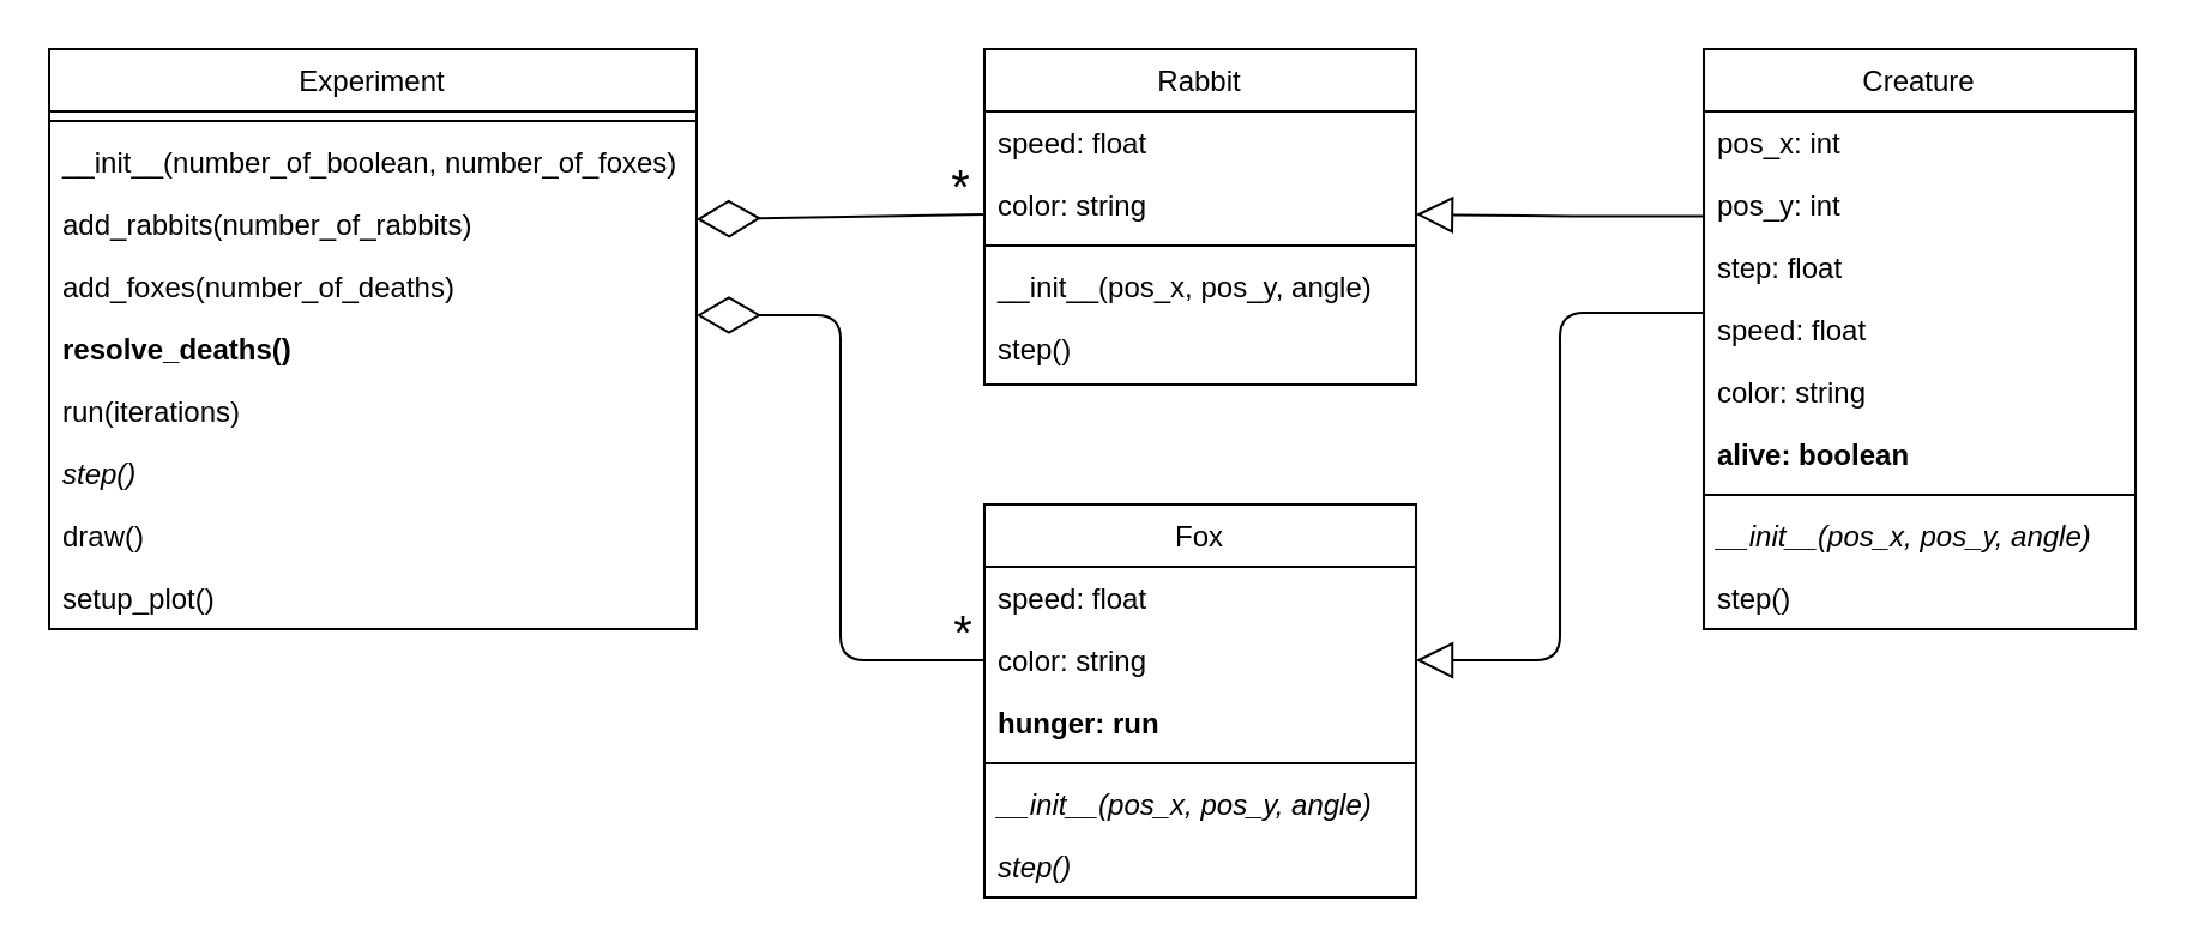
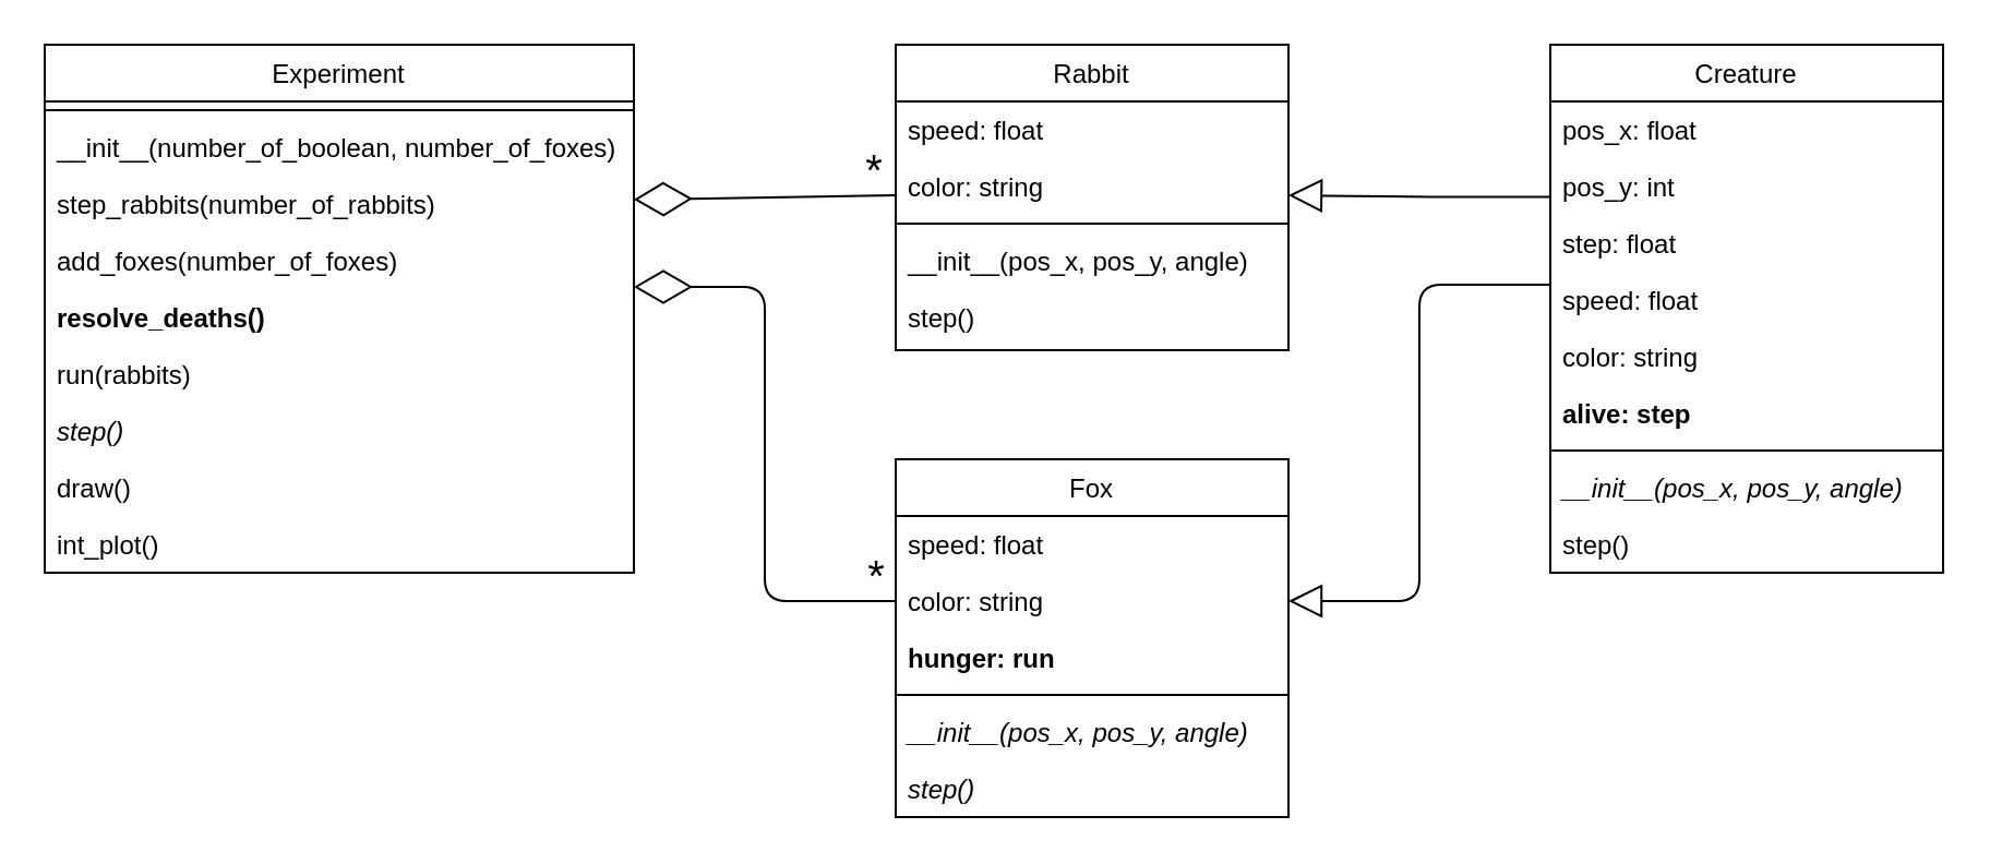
- <mxCell id="30" value="pos_x: int" style="text;align=left;verticalAlign=top;spacingLeft=4;spacingRight=4;overflow=hidden;rotatable=0;points=[[0,0.5],[1,0.5]];portConstraint=eastwest;" vertex="1" parent="29"><mxGeometry y="26" width="180" height="26" as="geometry" /></mxCell>
+ <mxCell id="30" value="pos_x: float" style="text;align=left;verticalAlign=top;spacingLeft=4;spacingRight=4;overflow=hidden;rotatable=0;points=[[0,0.5],[1,0.5]];portConstraint=eastwest;" vertex="1" parent="29"><mxGeometry y="26" width="180" height="26" as="geometry" /></mxCell>
- <mxCell id="5" value="add_rabbits(number_of_rabbits)" style="text;align=left;verticalAlign=top;spacingLeft=4;spacingRight=4;overflow=hidden;rotatable=0;points=[[0,0.5],[1,0.5]];portConstraint=eastwest;" vertex="1" parent="2"><mxGeometry y="60" width="270" height="26" as="geometry" /></mxCell>
+ <mxCell id="5" value="step_rabbits(number_of_rabbits)" style="text;align=left;verticalAlign=top;spacingLeft=4;spacingRight=4;overflow=hidden;rotatable=0;points=[[0,0.5],[1,0.5]];portConstraint=eastwest;" vertex="1" parent="2"><mxGeometry y="60" width="270" height="26" as="geometry" /></mxCell>
- <mxCell id="6" value="add_foxes(number_of_deaths)" style="text;align=left;verticalAlign=top;spacingLeft=4;spacingRight=4;overflow=hidden;rotatable=0;points=[[0,0.5],[1,0.5]];portConstraint=eastwest;" vertex="1" parent="2"><mxGeometry y="86" width="270" height="26" as="geometry" /></mxCell>
+ <mxCell id="6" value="add_foxes(number_of_foxes)" style="text;align=left;verticalAlign=top;spacingLeft=4;spacingRight=4;overflow=hidden;rotatable=0;points=[[0,0.5],[1,0.5]];portConstraint=eastwest;" vertex="1" parent="2"><mxGeometry y="86" width="270" height="26" as="geometry" /></mxCell>
- <mxCell id="8" value="run(iterations)" style="text;align=left;verticalAlign=top;spacingLeft=4;spacingRight=4;overflow=hidden;rotatable=0;points=[[0,0.5],[1,0.5]];portConstraint=eastwest;" vertex="1" parent="2"><mxGeometry y="138" width="270" height="26" as="geometry" /></mxCell>
+ <mxCell id="8" value="run(rabbits)" style="text;align=left;verticalAlign=top;spacingLeft=4;spacingRight=4;overflow=hidden;rotatable=0;points=[[0,0.5],[1,0.5]];portConstraint=eastwest;" vertex="1" parent="2"><mxGeometry y="138" width="270" height="26" as="geometry" /></mxCell>
- <mxCell id="35" value="alive: boolean" style="text;align=left;verticalAlign=top;spacingLeft=4;spacingRight=4;overflow=hidden;rotatable=0;points=[[0,0.5],[1,0.5]];portConstraint=eastwest;rounded=0;shadow=0;html=0;fontStyle=1" vertex="1" parent="29"><mxGeometry y="156" width="180" height="26" as="geometry" /></mxCell>
+ <mxCell id="35" value="alive: step" style="text;align=left;verticalAlign=top;spacingLeft=4;spacingRight=4;overflow=hidden;rotatable=0;points=[[0,0.5],[1,0.5]];portConstraint=eastwest;rounded=0;shadow=0;html=0;fontStyle=1" vertex="1" parent="29"><mxGeometry y="156" width="180" height="26" as="geometry" /></mxCell>
- <mxCell id="11" value="setup_plot()" style="text;align=left;verticalAlign=top;spacingLeft=4;spacingRight=4;overflow=hidden;rotatable=0;points=[[0,0.5],[1,0.5]];portConstraint=eastwest;" vertex="1" parent="2"><mxGeometry y="216" width="270" height="26" as="geometry" /></mxCell>
+ <mxCell id="11" value="int_plot()" style="text;align=left;verticalAlign=top;spacingLeft=4;spacingRight=4;overflow=hidden;rotatable=0;points=[[0,0.5],[1,0.5]];portConstraint=eastwest;" vertex="1" parent="2"><mxGeometry y="216" width="270" height="26" as="geometry" /></mxCell>
